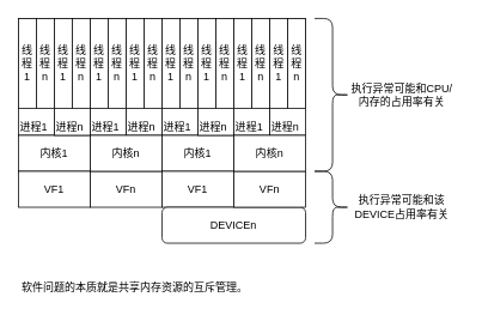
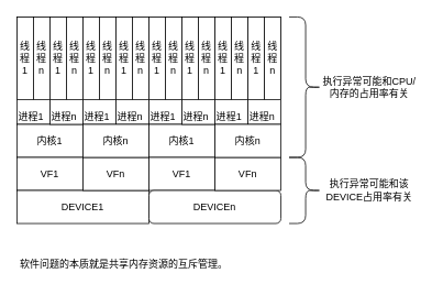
+ <mxCell id="7" value="DEVICE1" style="rounded=0;whiteSpace=wrap;html=1;" parent="1" vertex="1"><mxGeometry x="20" y="230" width="160" height="40" as="geometry" /></mxCell>
